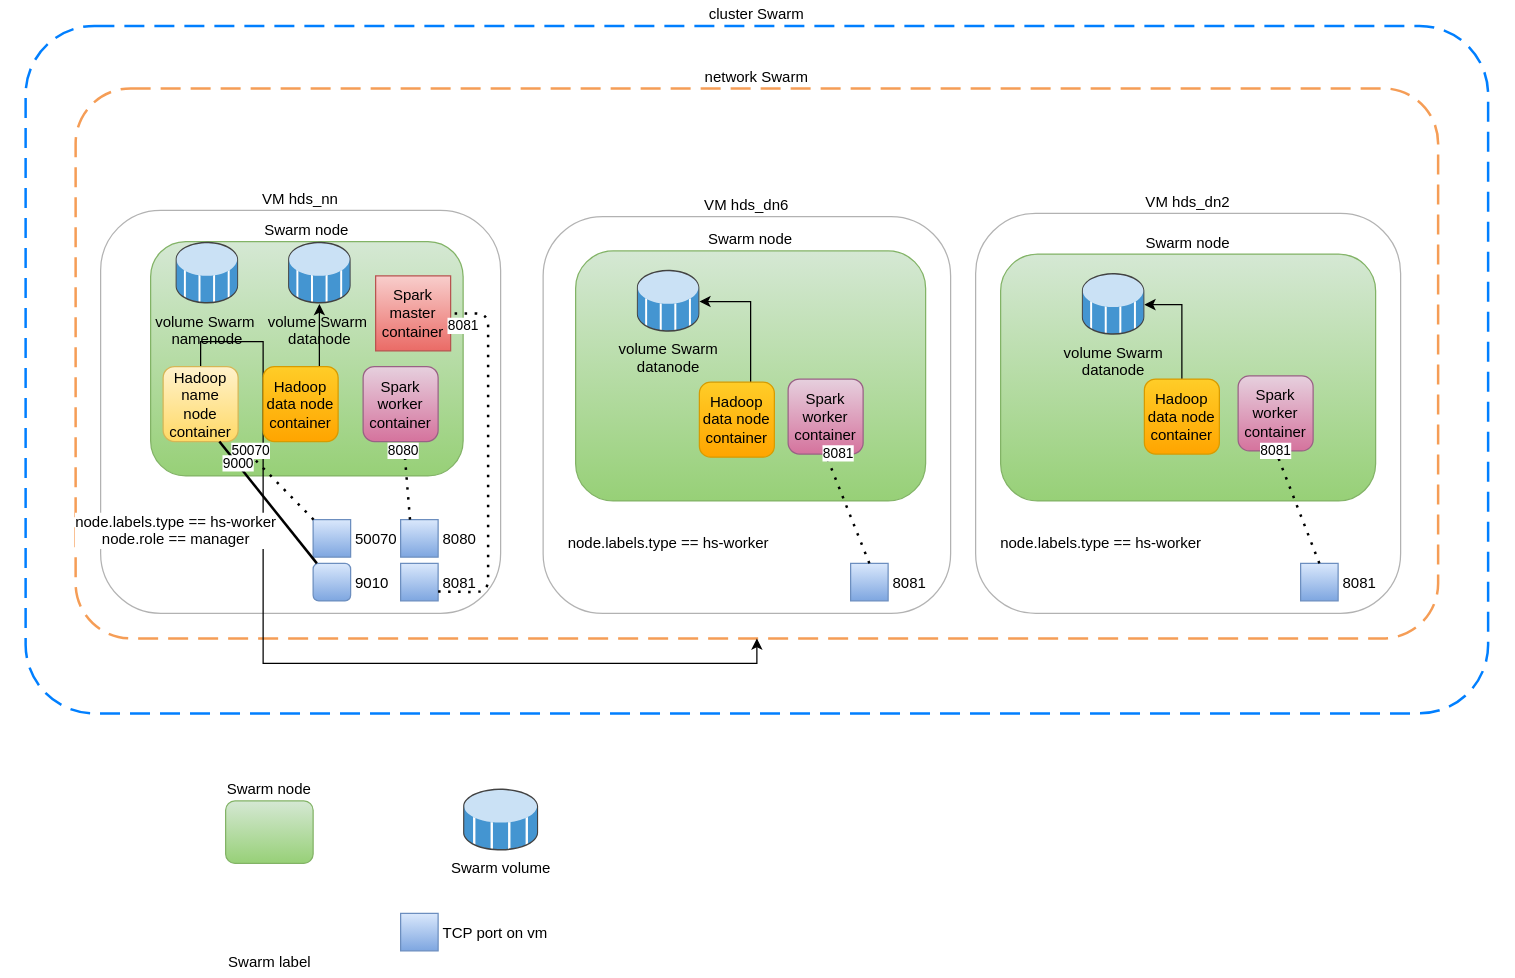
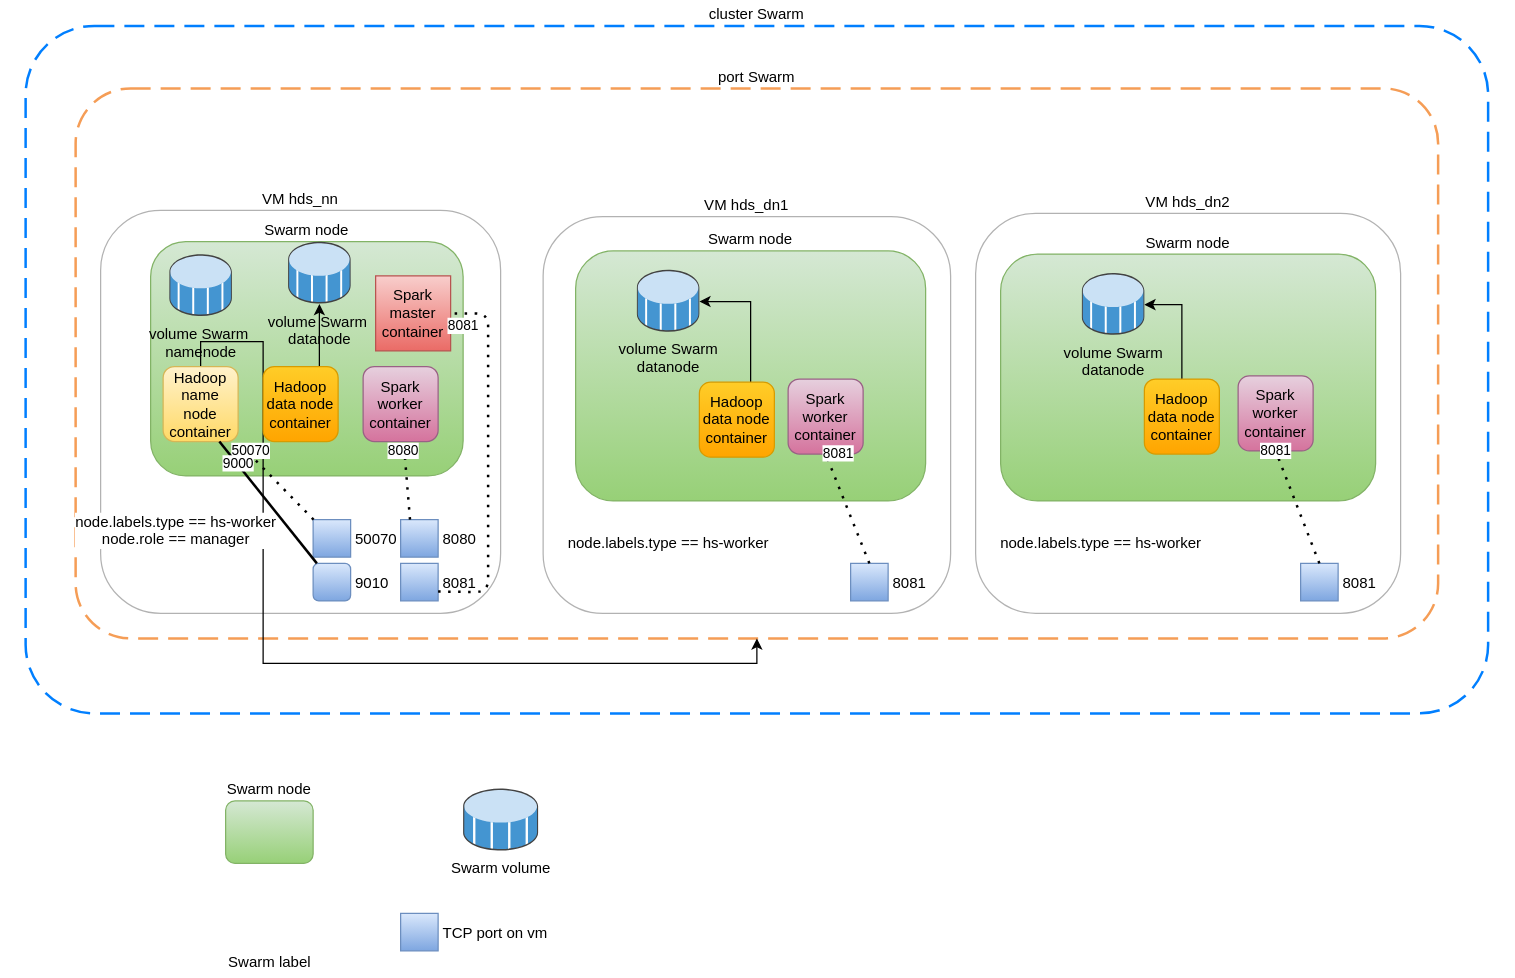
- <mxCell id="3" value="network Swarm" style="rounded=1;arcSize=10;dashed=1;strokeColor=#F59D56;fillColor=none;gradientColor=none;dashPattern=8 4;strokeWidth=2;labelPosition=center;verticalLabelPosition=top;align=center;verticalAlign=bottom;" parent="1" vertex="1"><mxGeometry x="60" y="70" width="1090" height="440" as="geometry" /></mxCell>
+ <mxCell id="3" value="port Swarm" style="rounded=1;arcSize=10;dashed=1;strokeColor=#F59D56;fillColor=none;gradientColor=none;dashPattern=8 4;strokeWidth=2;labelPosition=center;verticalLabelPosition=top;align=center;verticalAlign=bottom;" parent="1" vertex="1"><mxGeometry x="60" y="70" width="1090" height="440" as="geometry" /></mxCell>
- <mxCell id="5" value="VM hds_dn6" style="rounded=1;whiteSpace=wrap;html=1;gradientColor=none;opacity=30;labelPosition=center;verticalLabelPosition=top;align=center;verticalAlign=bottom;" parent="1" vertex="1"><mxGeometry x="434" y="172.5" width="326" height="317.5" as="geometry" /></mxCell>
+ <mxCell id="5" value="VM hds_dn1" style="rounded=1;whiteSpace=wrap;html=1;gradientColor=none;opacity=30;labelPosition=center;verticalLabelPosition=top;align=center;verticalAlign=bottom;" parent="1" vertex="1"><mxGeometry x="434" y="172.5" width="326" height="317.5" as="geometry" /></mxCell>
- <mxCell id="18" value="volume Swarm&amp;nbsp;&lt;br&gt;namenode" style="shadow=0;dashed=0;html=1;labelPosition=center;verticalLabelPosition=bottom;verticalAlign=top;align=center;outlineConnect=0;shape=mxgraph.veeam.3d.datastore_volume;" parent="1" vertex="1"><mxGeometry x="140" y="192.5" width="50" height="50" as="geometry" /></mxCell>
+ <mxCell id="18" value="volume Swarm&amp;nbsp;&lt;br&gt;namenode" style="shadow=0;dashed=0;html=1;labelPosition=center;verticalLabelPosition=bottom;verticalAlign=top;align=center;outlineConnect=0;shape=mxgraph.veeam.3d.datastore_volume;" parent="1" vertex="1"><mxGeometry x="135" y="202.5" width="50" height="50" as="geometry" /></mxCell>
